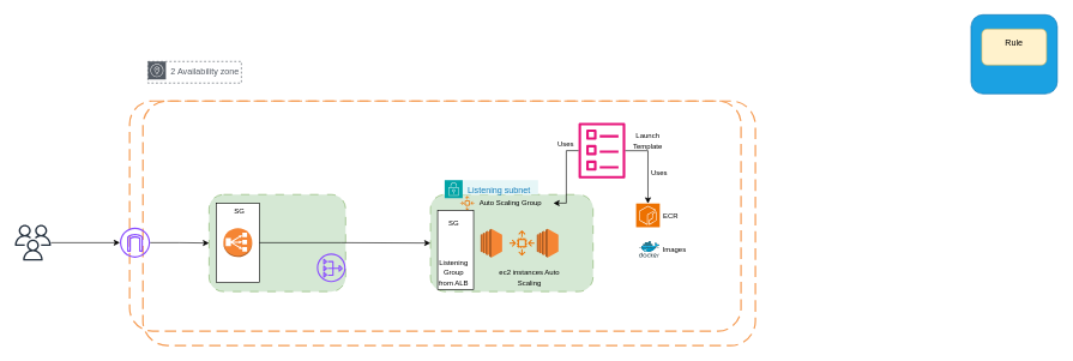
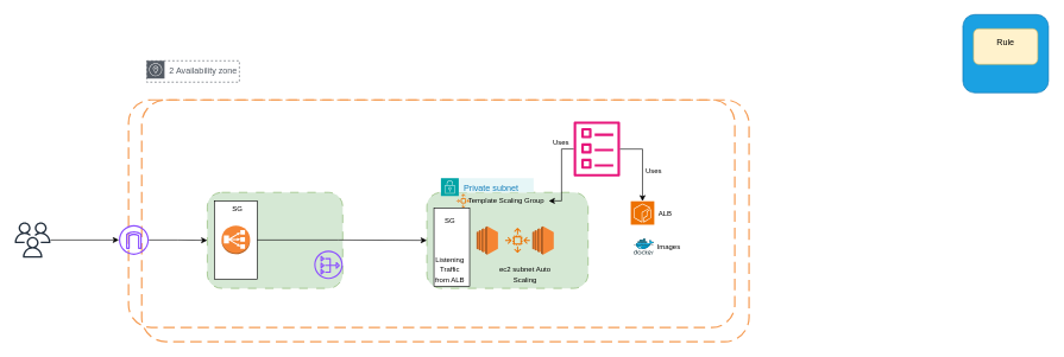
- <mxCell id="24" value="&lt;font style=&quot;font-size: 10px;&quot;&gt;Launch Template&lt;/font&gt;" style="text;html=1;align=center;verticalAlign=middle;whiteSpace=wrap;rounded=0;" vertex="1" parent="1"><mxGeometry x="878" y="185" width="45.13" height="20" as="geometry" /></mxCell>
- <mxCell id="18" value="Listening subnet" style="points=[[0,0],[0.25,0],[0.5,0],[0.75,0],[1,0],[1,0.25],[1,0.5],[1,0.75],[1,1],[0.75,1],[0.5,1],[0.25,1],[0,1],[0,0.75],[0,0.5],[0,0.25]];outlineConnect=0;gradientColor=none;html=1;whiteSpace=wrap;fontSize=12;fontStyle=0;container=1;pointerEvents=0;collapsible=0;recursiveResize=0;shape=mxgraph.aws4.group;grIcon=mxgraph.aws4.group_security_group;grStroke=0;strokeColor=#00A4A6;fillColor=#E6F6F7;verticalAlign=top;align=left;spacingLeft=30;fontColor=#147EBA;dashed=0;" vertex="1" parent="1"><mxGeometry x="617.75" y="250" width="130" height="20" as="geometry" /></mxCell>
+ <mxCell id="18" value="Private subnet" style="points=[[0,0],[0.25,0],[0.5,0],[0.75,0],[1,0],[1,0.25],[1,0.5],[1,0.75],[1,1],[0.75,1],[0.5,1],[0.25,1],[0,1],[0,0.75],[0,0.5],[0,0.25]];outlineConnect=0;gradientColor=none;html=1;whiteSpace=wrap;fontSize=12;fontStyle=0;container=1;pointerEvents=0;collapsible=0;recursiveResize=0;shape=mxgraph.aws4.group;grIcon=mxgraph.aws4.group_security_group;grStroke=0;strokeColor=#00A4A6;fillColor=#E6F6F7;verticalAlign=top;align=left;spacingLeft=30;fontColor=#147EBA;dashed=0;" vertex="1" parent="1"><mxGeometry x="617.75" y="250" width="130" height="20" as="geometry" /></mxCell>
- <mxCell id="20" value="&lt;font style=&quot;font-size: 10px;&quot;&gt;Auto Scaling Group&amp;nbsp;&lt;/font&gt;" style="text;html=1;align=center;verticalAlign=middle;whiteSpace=wrap;rounded=0;" vertex="1" parent="1"><mxGeometry x="652.75" y="267" width="116.25" height="30" as="geometry" /></mxCell>
+ <mxCell id="20" value="&lt;font style=&quot;font-size: 10px;&quot;&gt;Template Scaling Group&amp;nbsp;&lt;/font&gt;" style="text;html=1;align=center;verticalAlign=middle;whiteSpace=wrap;rounded=0;" vertex="1" parent="1"><mxGeometry x="652.75" y="267" width="116.25" height="30" as="geometry" /></mxCell>
- <mxCell id="37" value="&lt;font style=&quot;font-size: 10px;&quot;&gt;ECR&lt;/font&gt;" style="text;html=1;align=center;verticalAlign=middle;whiteSpace=wrap;rounded=0;" vertex="1" parent="1"><mxGeometry x="910" y="289" width="45.13" height="20" as="geometry" /></mxCell>
+ <mxCell id="37" value="&lt;font style=&quot;font-size: 10px;&quot;&gt;ALB&lt;/font&gt;" style="text;html=1;align=center;verticalAlign=middle;whiteSpace=wrap;rounded=0;" vertex="1" parent="1"><mxGeometry x="910" y="289" width="45.13" height="20" as="geometry" /></mxCell>
- <mxCell id="31" value="&lt;span style=&quot;font-size: 10px;&quot;&gt;Listening Group from ALB&lt;/span&gt;" style="text;html=1;align=center;verticalAlign=middle;whiteSpace=wrap;rounded=0;" vertex="1" parent="1"><mxGeometry x="608" y="367.5" width="45.13" height="20" as="geometry" /></mxCell>
+ <mxCell id="31" value="&lt;span style=&quot;font-size: 10px;&quot;&gt;Listening Traffic from ALB&lt;/span&gt;" style="text;html=1;align=center;verticalAlign=middle;whiteSpace=wrap;rounded=0;" vertex="1" parent="1"><mxGeometry x="608" y="367.5" width="45.13" height="20" as="geometry" /></mxCell>
- <mxCell id="21" value="&lt;font style=&quot;font-size: 10px;&quot;&gt;ec2 instances Auto Scaling&lt;/font&gt;" style="text;html=1;align=center;verticalAlign=middle;whiteSpace=wrap;rounded=0;" vertex="1" parent="1"><mxGeometry x="687.75" y="370" width="96.25" height="30" as="geometry" /></mxCell>
+ <mxCell id="21" value="&lt;font style=&quot;font-size: 10px;&quot;&gt;ec2 subnet Auto Scaling&lt;/font&gt;" style="text;html=1;align=center;verticalAlign=middle;whiteSpace=wrap;rounded=0;" vertex="1" parent="1"><mxGeometry x="687.75" y="370" width="96.25" height="30" as="geometry" /></mxCell>
